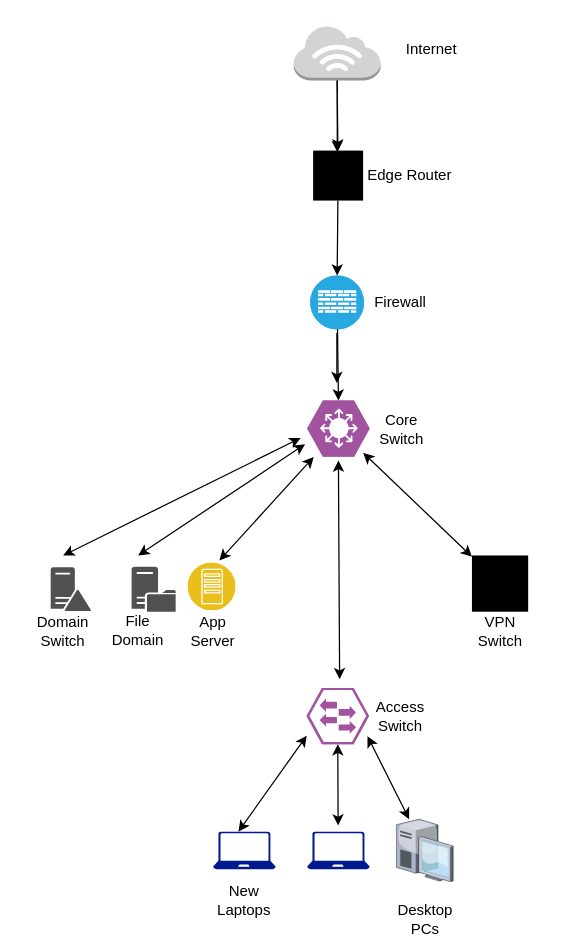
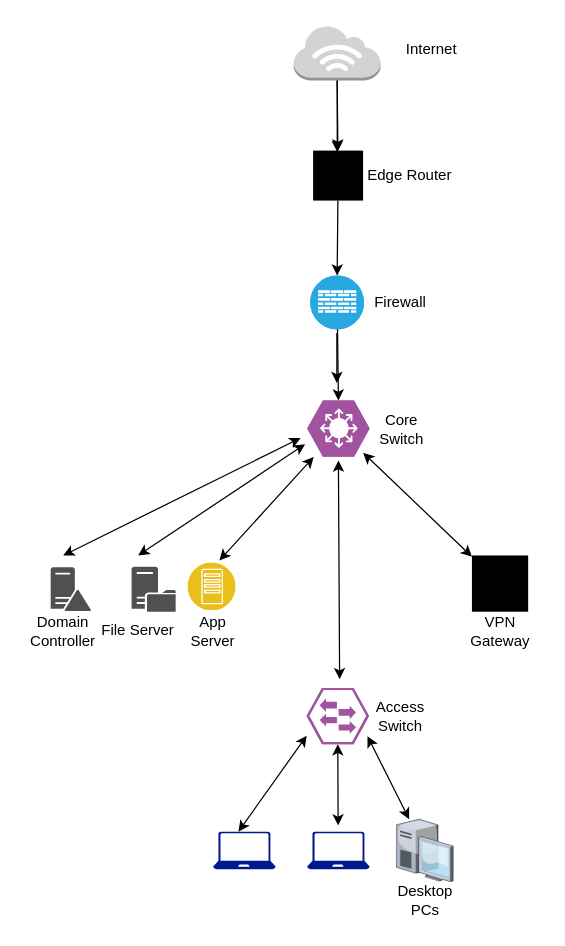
- <mxCell id="12" value="File Domain" style="text;strokeColor=none;align=center;fillColor=none;html=1;verticalAlign=middle;whiteSpace=wrap;rounded=0;" parent="1" vertex="1"><mxGeometry x="80" y="489" width="60" height="30" as="geometry" /></mxCell>
+ <mxCell id="12" value="File Server" style="text;strokeColor=none;align=center;fillColor=none;html=1;verticalAlign=middle;whiteSpace=wrap;rounded=0;" parent="1" vertex="1"><mxGeometry x="80" y="489" width="60" height="30" as="geometry" /></mxCell>
- <mxCell id="10" value="Domain Switch" style="text;strokeColor=none;align=center;fillColor=none;html=1;verticalAlign=middle;whiteSpace=wrap;rounded=0;" parent="1" vertex="1"><mxGeometry x="20" y="490" width="60" height="30" as="geometry" /></mxCell>
+ <mxCell id="10" value="Domain Controller" style="text;strokeColor=none;align=center;fillColor=none;html=1;verticalAlign=middle;whiteSpace=wrap;rounded=0;" parent="1" vertex="1"><mxGeometry x="20" y="490" width="60" height="30" as="geometry" /></mxCell>
- <mxCell id="34" value="VPN Switch" style="text;strokeColor=none;align=center;fillColor=none;html=1;verticalAlign=middle;whiteSpace=wrap;rounded=0;" parent="1" vertex="1"><mxGeometry x="369.59" y="490" width="60" height="30" as="geometry" /></mxCell>
+ <mxCell id="34" value="VPN Gateway" style="text;strokeColor=none;align=center;fillColor=none;html=1;verticalAlign=middle;whiteSpace=wrap;rounded=0;" parent="1" vertex="1"><mxGeometry x="369.59" y="490" width="60" height="30" as="geometry" /></mxCell>
- <mxCell id="30" value="New Laptops" style="text;strokeColor=none;align=center;fillColor=none;html=1;verticalAlign=middle;whiteSpace=wrap;rounded=0;" parent="1" vertex="1"><mxGeometry x="165" y="705" width="60" height="30" as="geometry" /></mxCell>
- <mxCell id="32" value="Desktop PCs" style="text;strokeColor=none;align=center;fillColor=none;html=1;verticalAlign=middle;whiteSpace=wrap;rounded=0;" parent="1" vertex="1"><mxGeometry x="309.59" y="720" width="60" height="30" as="geometry" /></mxCell>
+ <mxCell id="32" value="Desktop PCs" style="text;strokeColor=none;align=center;fillColor=none;html=1;verticalAlign=middle;whiteSpace=wrap;rounded=0;" parent="1" vertex="1"><mxGeometry x="309.59" y="705" width="60" height="30" as="geometry" /></mxCell>
